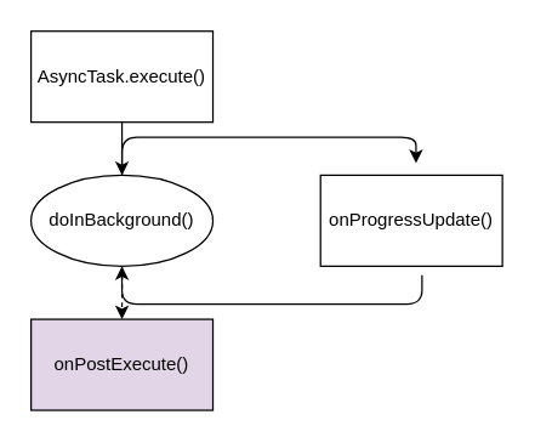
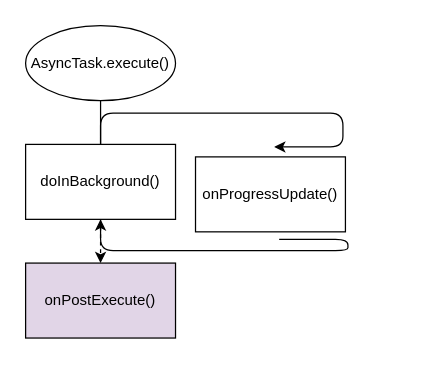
- <mxCell id="2" value="AsyncTask.execute()" style="rounded=0;whiteSpace=wrap;html=1;" vertex="1" parent="1"><mxGeometry x="20" y="20" width="120" height="60" as="geometry" /></mxCell>
+ <mxCell id="2" value="AsyncTask.execute()" style="ellipse;whiteSpace=wrap;html=1;" vertex="1" parent="1"><mxGeometry x="20" y="20" width="120" height="60" as="geometry" /></mxCell>
- <mxCell id="6" value="" style="endArrow=classic;html=1;entryX=0.5;entryY=0;entryDx=0;entryDy=0;" edge="1" parent="1" source="2" target="3"><mxGeometry width="50" height="50" relative="1" as="geometry"><mxPoint x="81" y="350" as="sourcePoint" /><mxPoint x="131" y="300" as="targetPoint" /></mxGeometry></mxCell>
+ <mxCell id="6" value="" style="endArrow=none;html=1;entryX=0.5;entryY=0;entryDx=0;entryDy=0;" edge="1" parent="1" source="2" target="3"><mxGeometry width="50" height="50" relative="1" as="geometry"><mxPoint x="81" y="350" as="sourcePoint" /><mxPoint x="131" y="300" as="targetPoint" /></mxGeometry></mxCell>
- <mxCell id="3" value="doInBackground()" style="ellipse;whiteSpace=wrap;html=1;" vertex="1" parent="1"><mxGeometry x="20" y="115" width="120" height="60" as="geometry" /></mxCell>
+ <mxCell id="3" value="doInBackground()" style="rounded=0;whiteSpace=wrap;html=1;" vertex="1" parent="1"><mxGeometry x="20" y="115" width="120" height="60" as="geometry" /></mxCell>
- <mxCell id="4" value="onProgressUpdate()" style="rounded=0;whiteSpace=wrap;html=1;" vertex="1" parent="1"><mxGeometry x="211" y="115" width="120" height="60" as="geometry" /></mxCell>
+ <mxCell id="4" value="onProgressUpdate()" style="rounded=0;whiteSpace=wrap;html=1;" vertex="1" parent="1"><mxGeometry x="156" y="125" width="120" height="60" as="geometry" /></mxCell>
